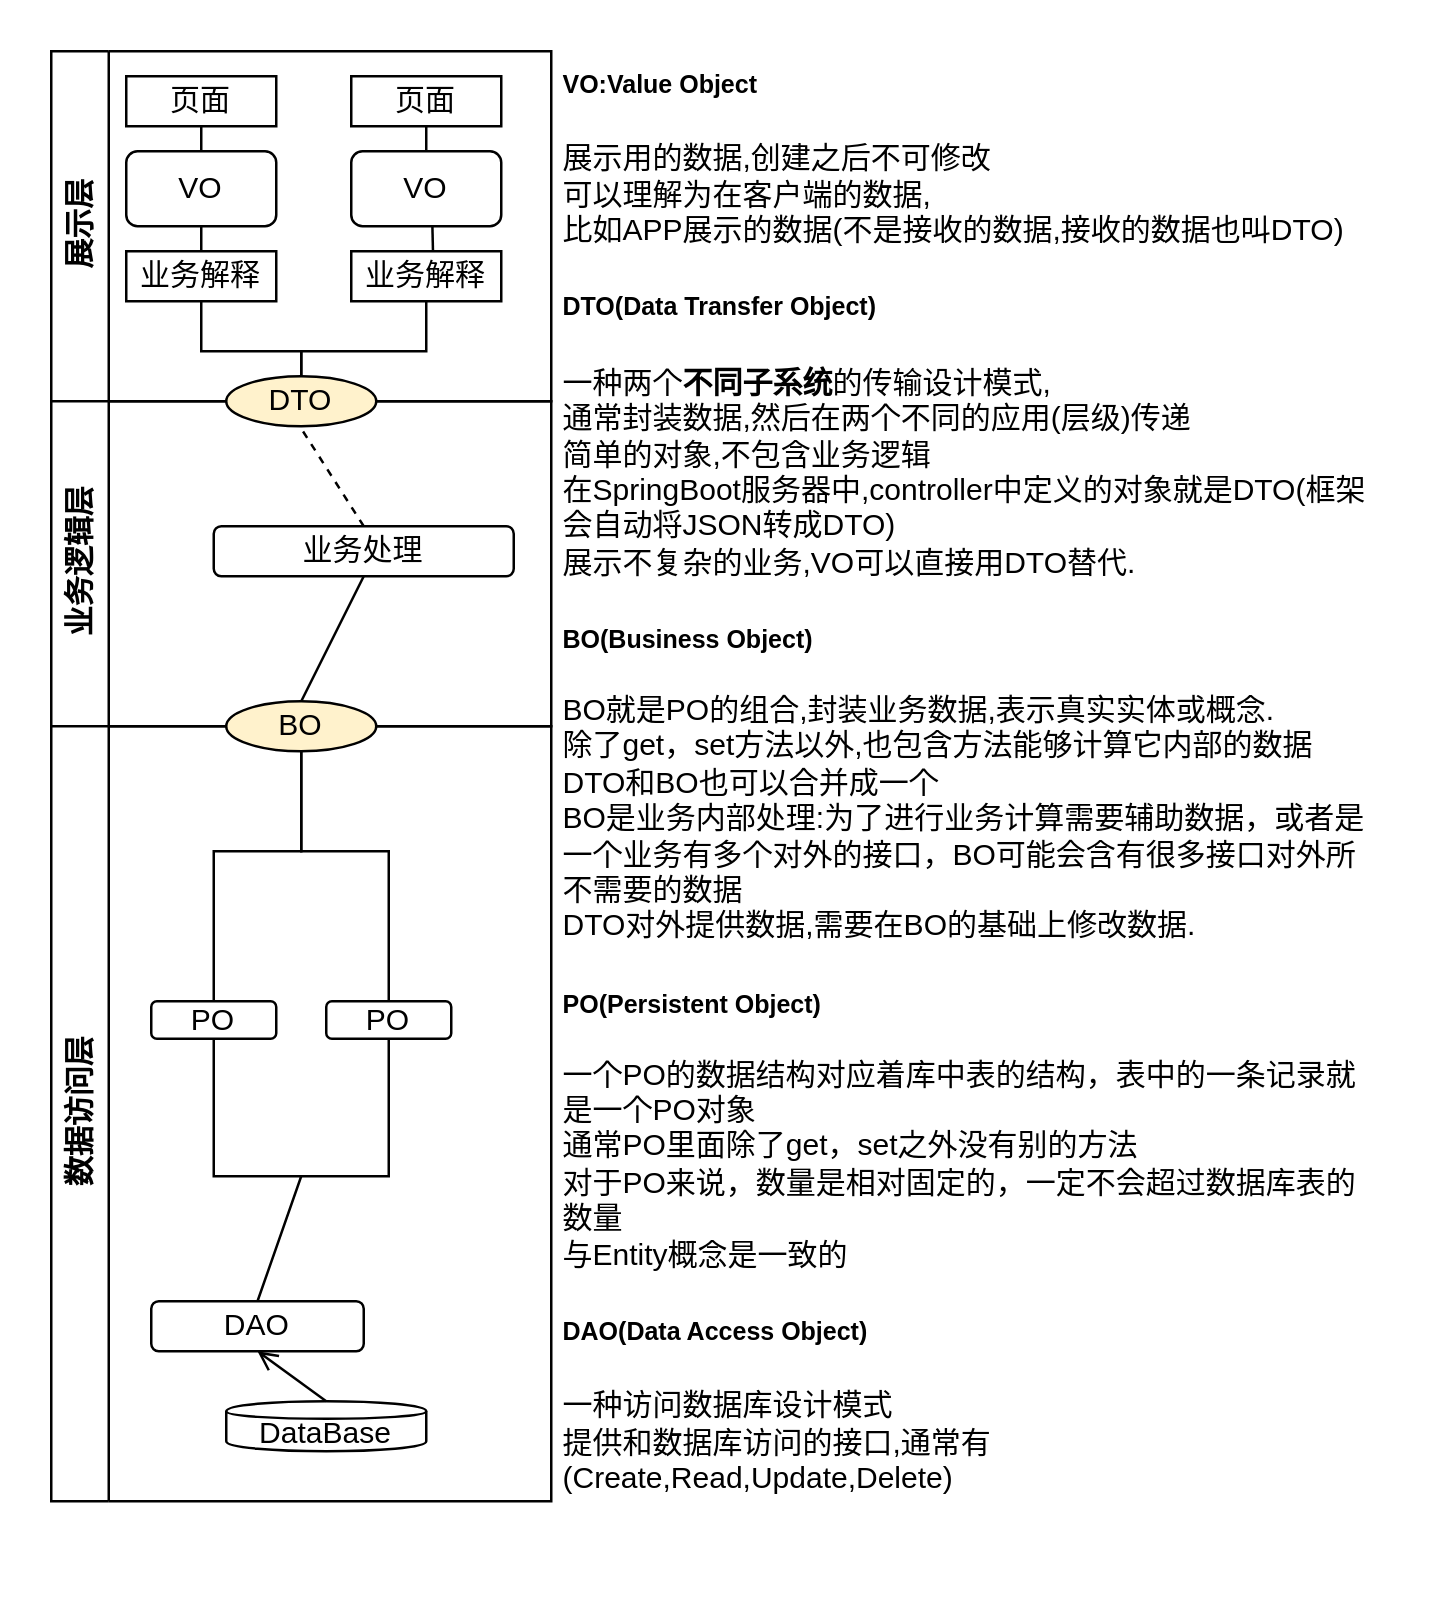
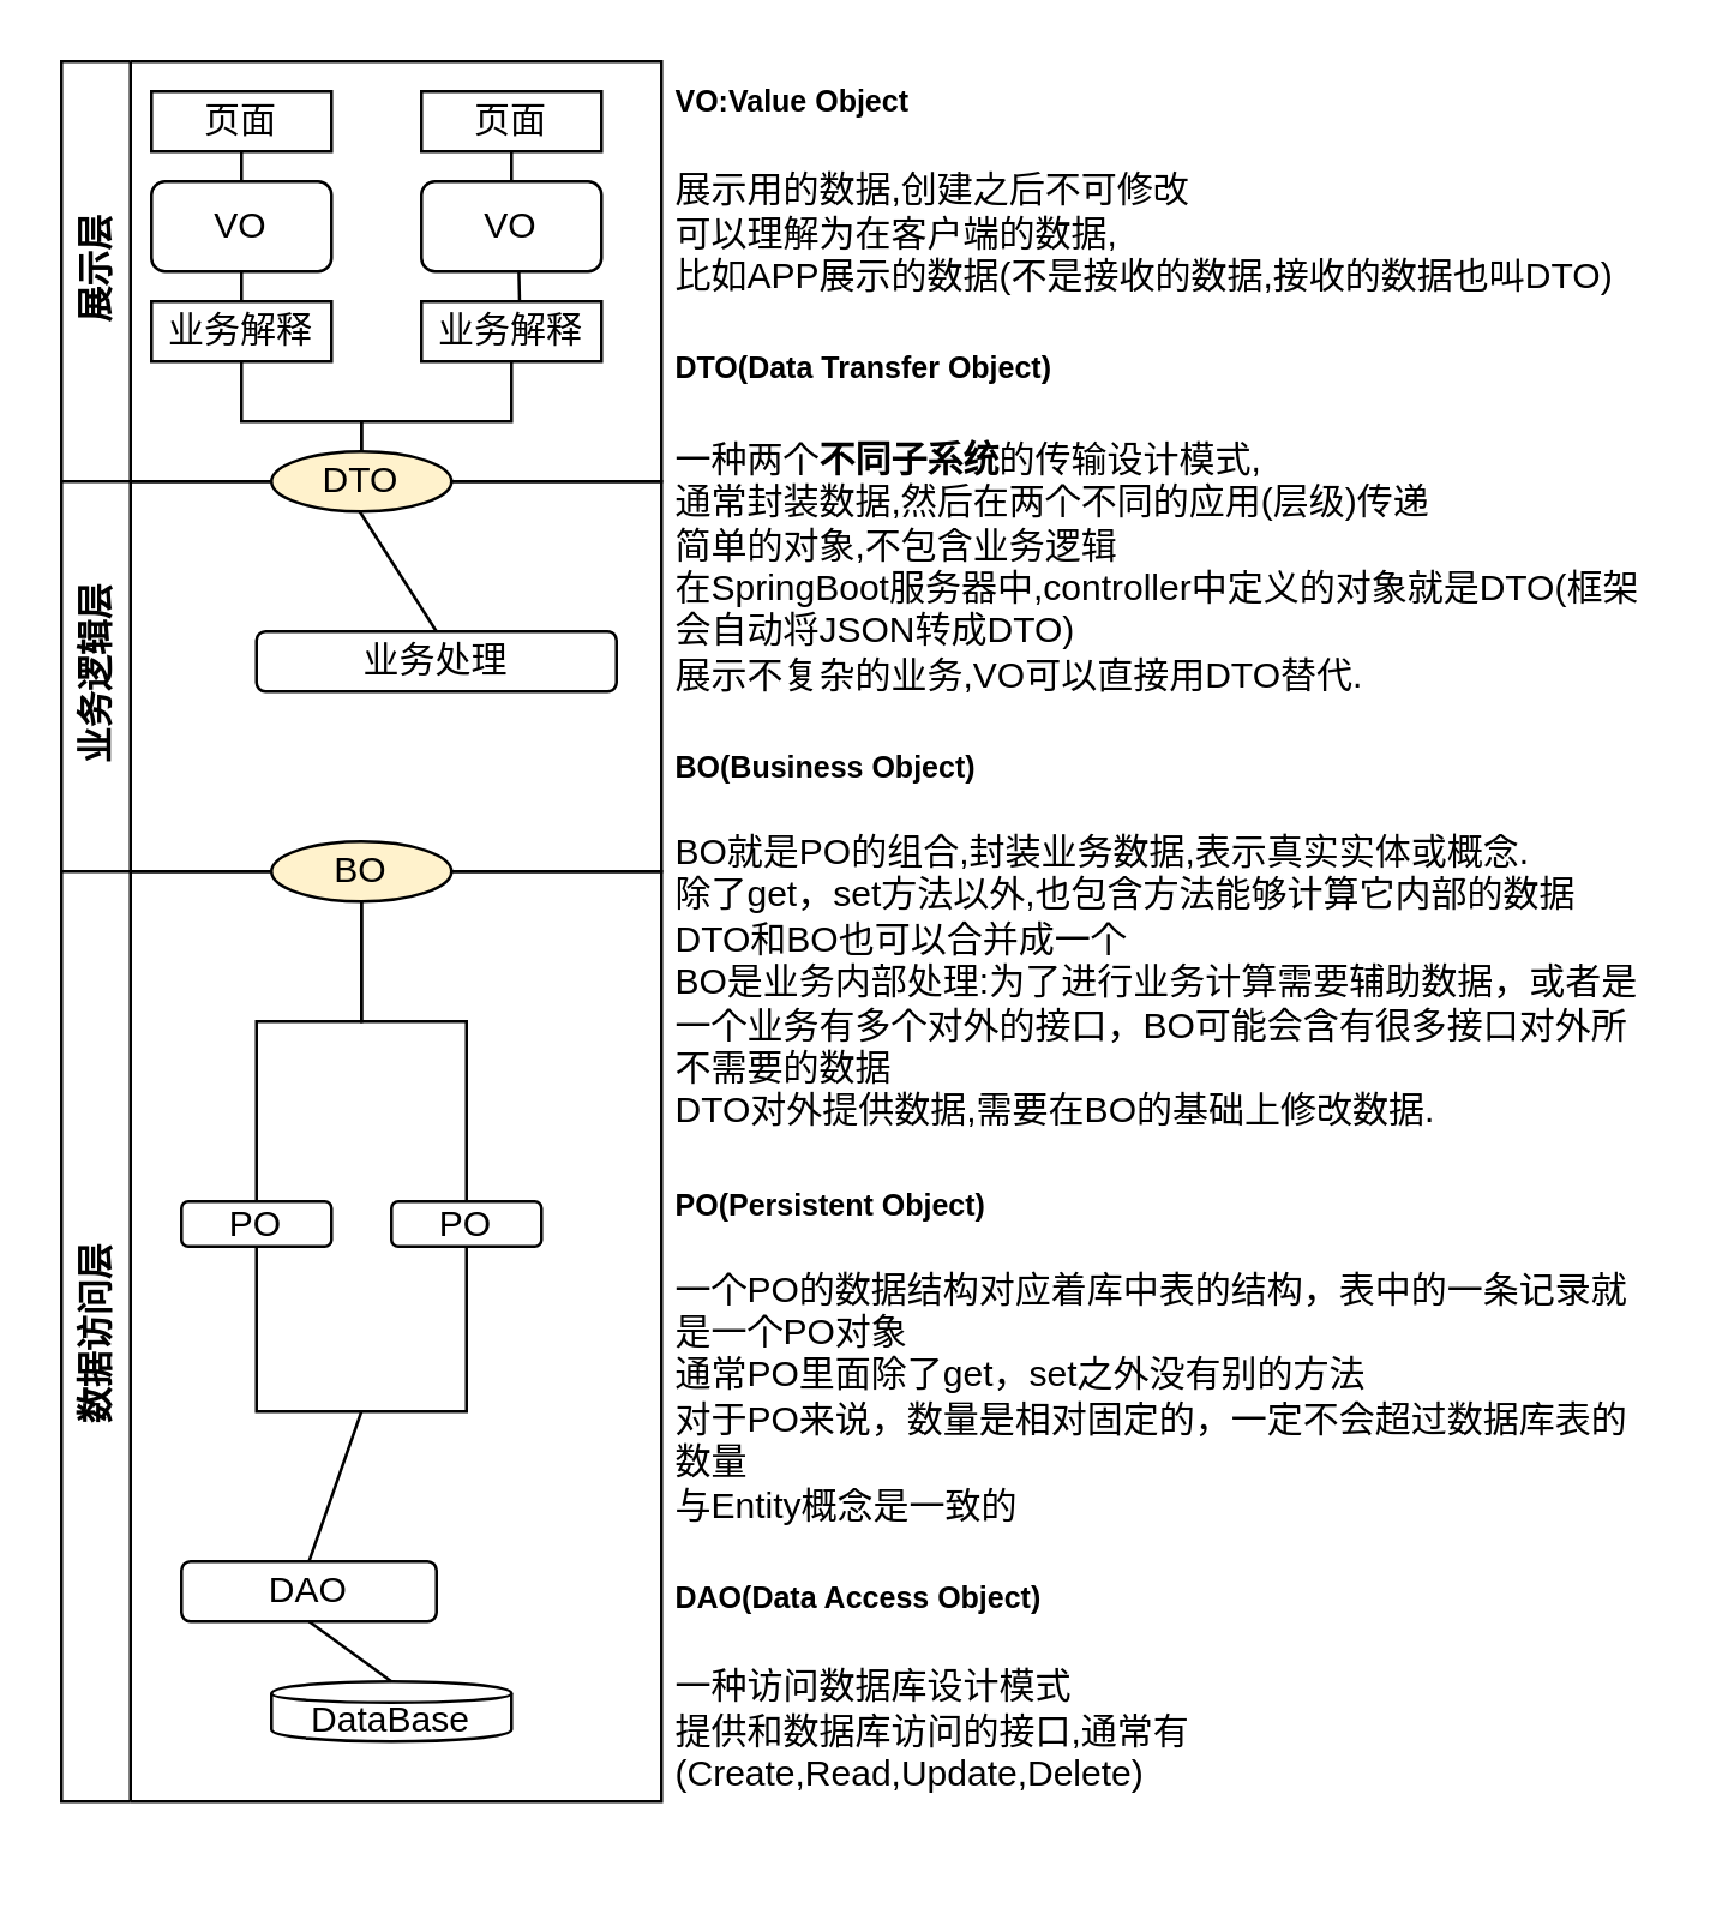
- <mxCell id="29" value="" style="endArrow=none;html=1;rounded=0;entryX=0.49;entryY=1;entryDx=0;entryDy=0;entryPerimeter=0;exitX=0.5;exitY=0;exitDx=0;exitDy=0;dashed=1;" edge="1" parent="1" source="14" target="28"><mxGeometry width="50" height="50" relative="1" as="geometry"><mxPoint x="120" y="260" as="sourcePoint" /><mxPoint x="170" y="220" as="targetPoint" /></mxGeometry></mxCell>
+ <mxCell id="29" value="" style="endArrow=none;html=1;rounded=0;entryX=0.49;entryY=1;entryDx=0;entryDy=0;entryPerimeter=0;exitX=0.5;exitY=0;exitDx=0;exitDy=0;" edge="1" parent="1" source="14" target="28"><mxGeometry width="50" height="50" relative="1" as="geometry"><mxPoint x="120" y="260" as="sourcePoint" /><mxPoint x="170" y="220" as="targetPoint" /></mxGeometry></mxCell>
- <mxCell id="25" value="" style="endArrow=none;html=1;rounded=0;exitX=0.5;exitY=1;exitDx=0;exitDy=0;entryX=0.5;entryY=0;entryDx=0;entryDy=0;" edge="1" parent="1" source="14" target="22"><mxGeometry width="50" height="50" relative="1" as="geometry"><mxPoint x="110" y="210" as="sourcePoint" /><mxPoint x="110" y="220" as="targetPoint" /><Array as="points" /></mxGeometry></mxCell>
- <mxCell id="20" value="" style="endArrow=open;html=1;rounded=0;entryX=0.5;entryY=1;entryDx=0;entryDy=0;exitX=0.5;exitY=0;exitDx=0;exitDy=0;" edge="1" parent="15" source="19" target="17"><mxGeometry width="50" height="50" relative="1" as="geometry"><mxPoint x="100" y="60" as="sourcePoint" /><mxPoint x="150" y="10" as="targetPoint" /></mxGeometry></mxCell>
+ <mxCell id="20" value="" style="endArrow=none;html=1;rounded=0;entryX=0.5;entryY=1;entryDx=0;entryDy=0;exitX=0.5;exitY=0;exitDx=0;exitDy=0;" edge="1" parent="15" source="19" target="17"><mxGeometry width="50" height="50" relative="1" as="geometry"><mxPoint x="100" y="60" as="sourcePoint" /><mxPoint x="150" y="10" as="targetPoint" /></mxGeometry></mxCell>
